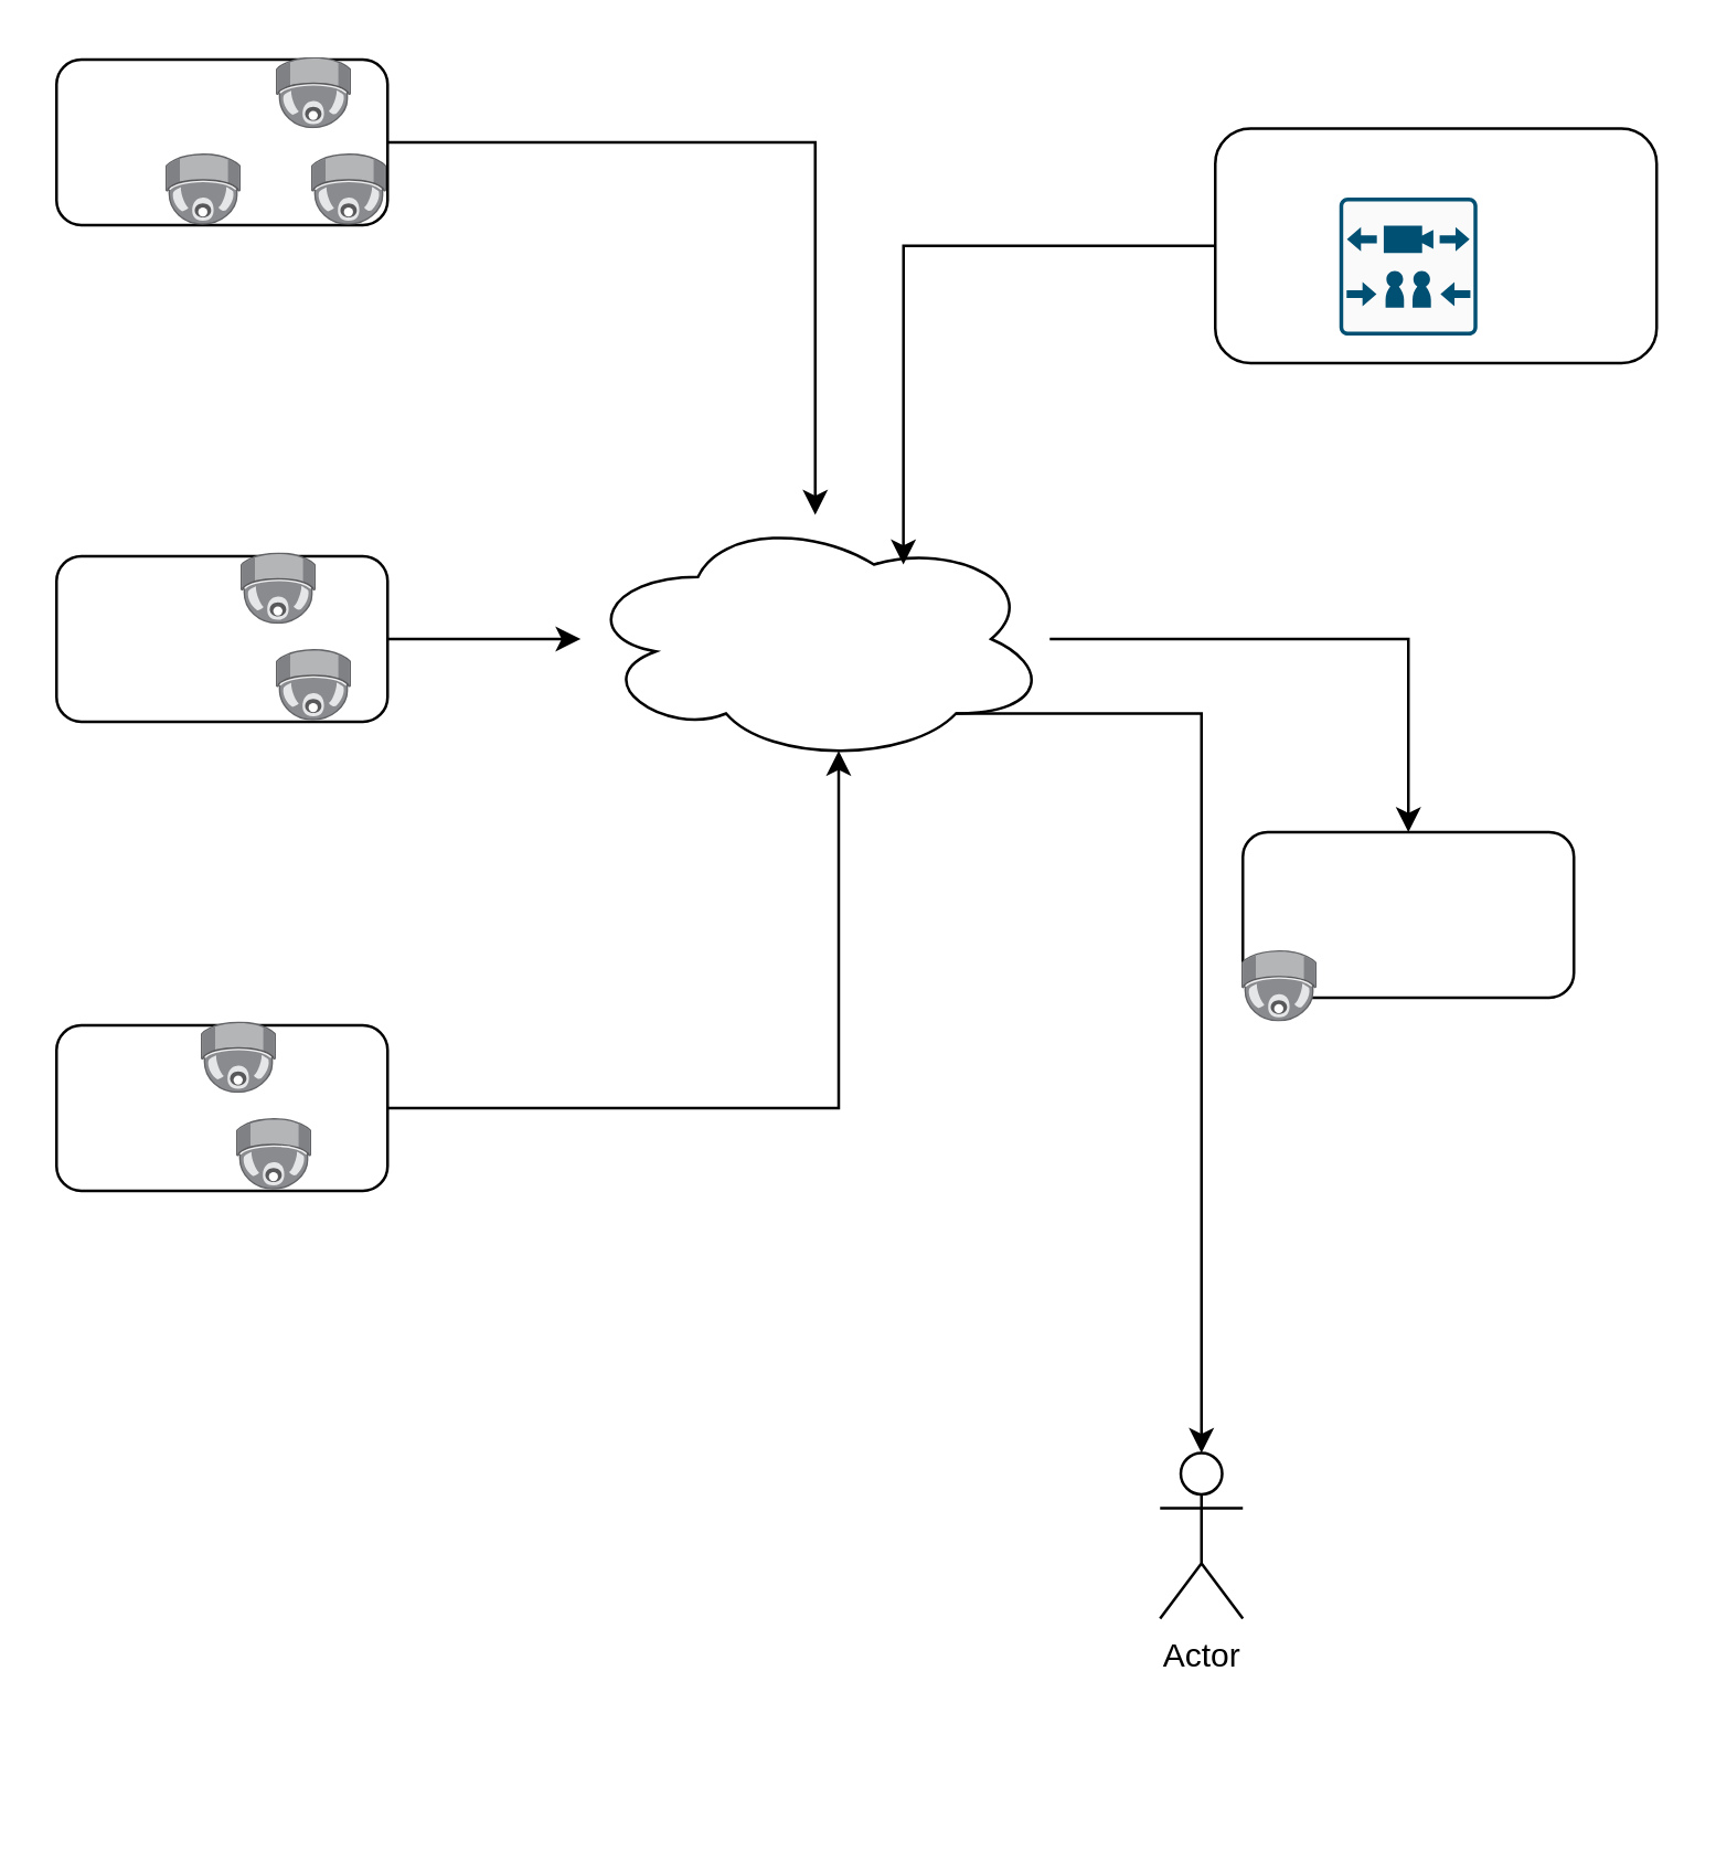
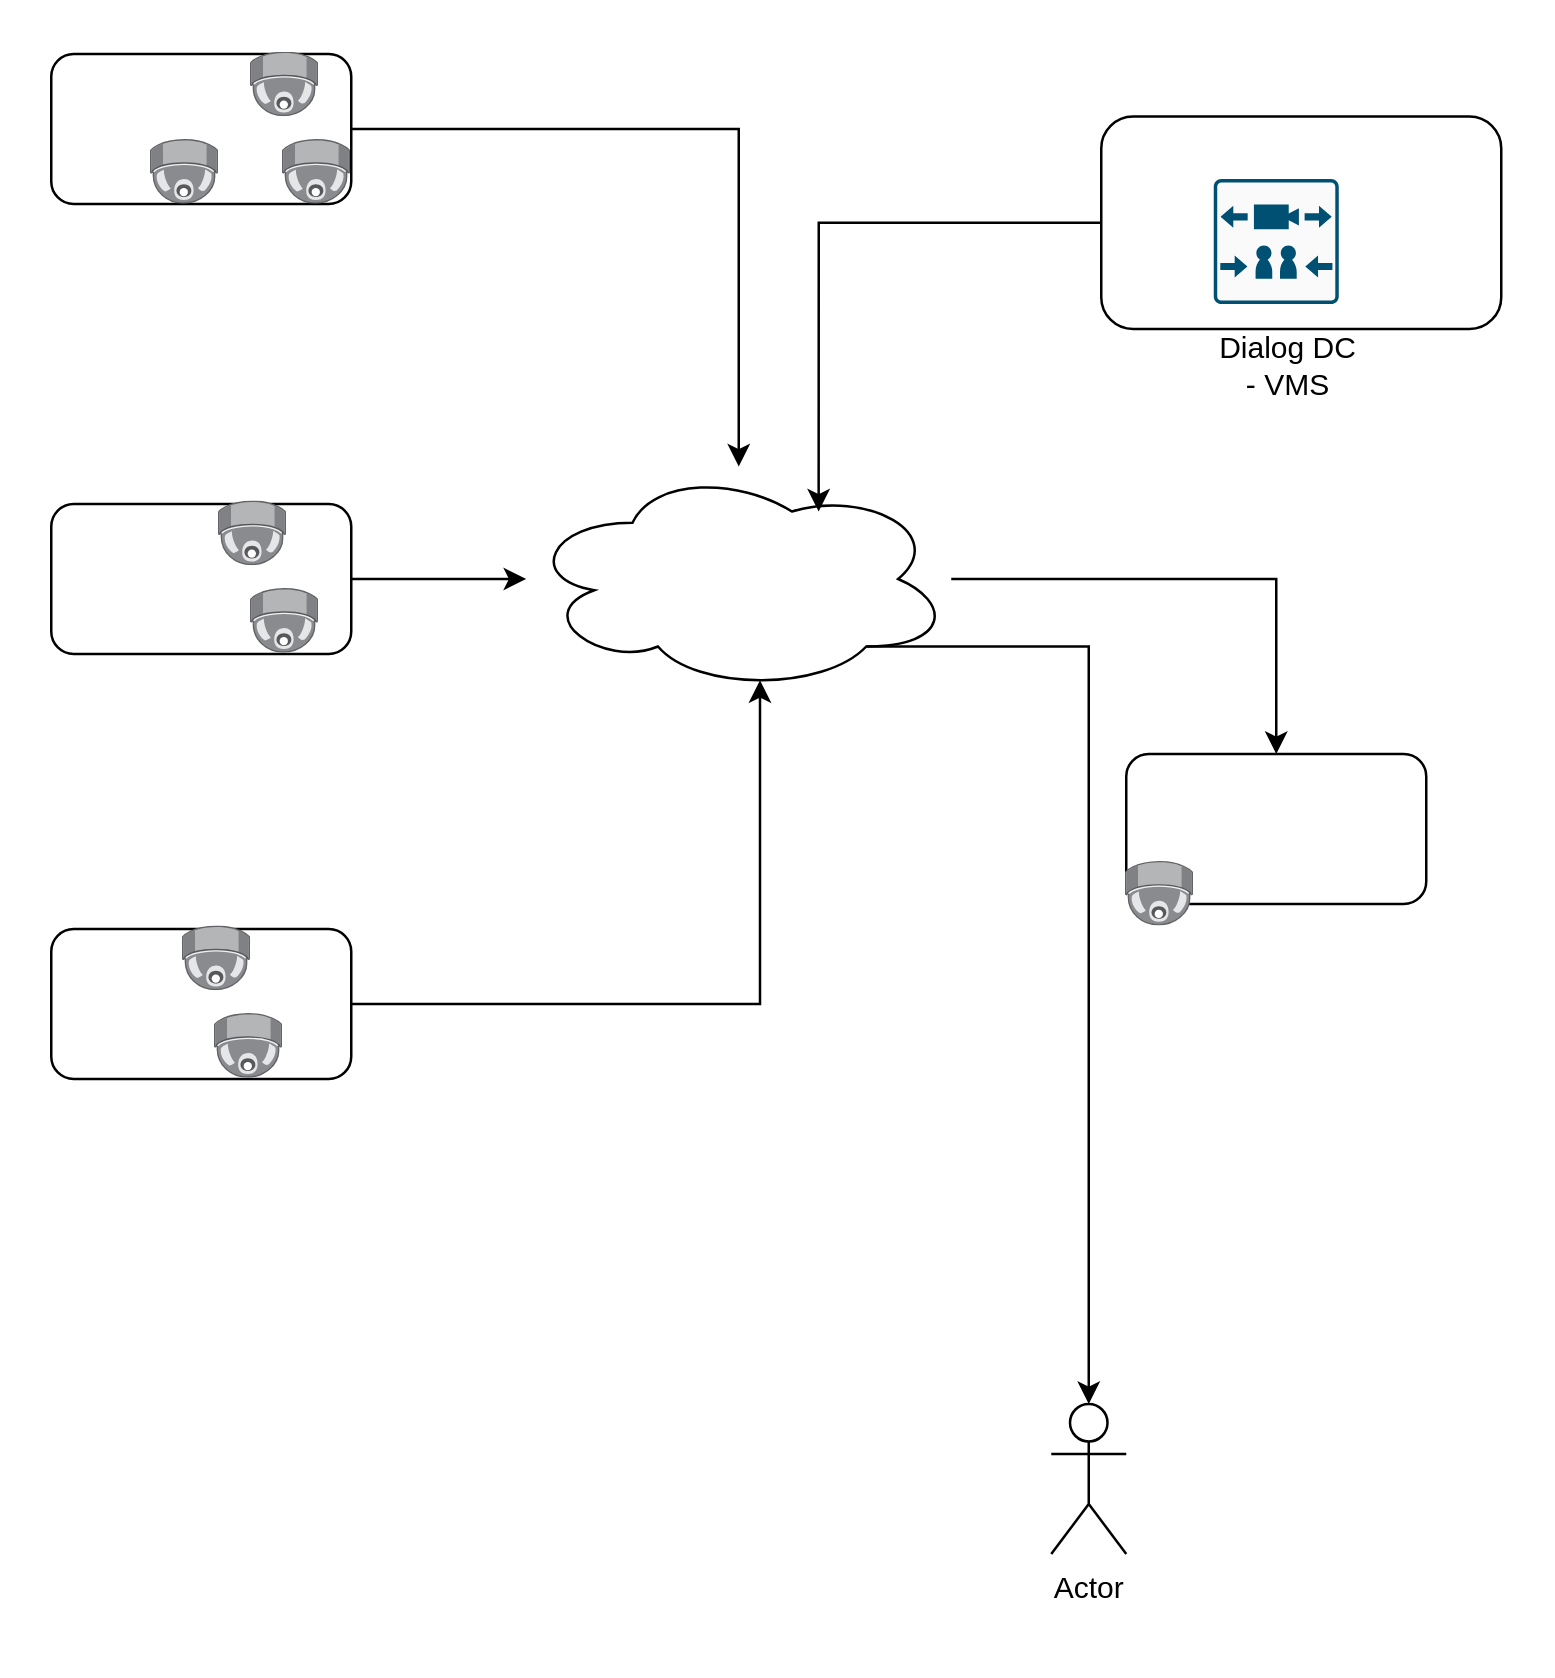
+ <mxCell id="22" value="Dialog DC - VMS" style="text;html=1;strokeColor=none;fillColor=none;align=center;verticalAlign=middle;whiteSpace=wrap;rounded=0;" vertex="1" parent="1"><mxGeometry x="485" y="131" width="60" height="30" as="geometry" /></mxCell>
- <mxCell id="24" value="Actor" style="shape=umlActor;verticalLabelPosition=bottom;verticalAlign=top;html=1;outlineConnect=0;" vertex="1" parent="1"><mxGeometry x="420" y="526" width="30" height="60" as="geometry" /></mxCell>
+ <mxCell id="24" value="Actor" style="shape=umlActor;verticalLabelPosition=bottom;verticalAlign=top;html=1;outlineConnect=0;" vertex="1" parent="1"><mxGeometry x="420" y="561" width="30" height="60" as="geometry" /></mxCell>
